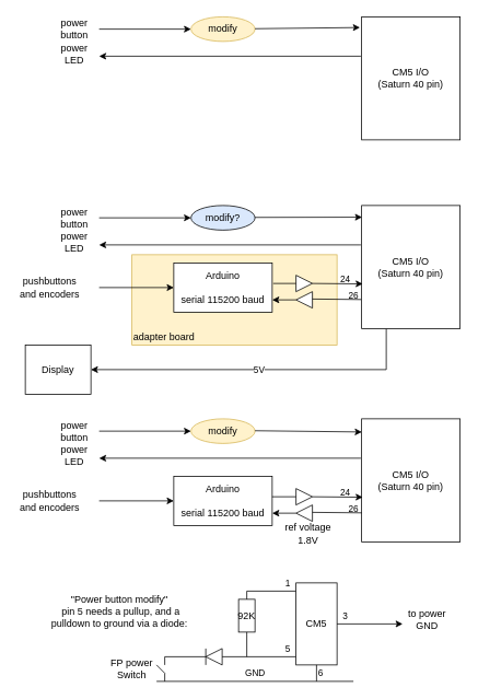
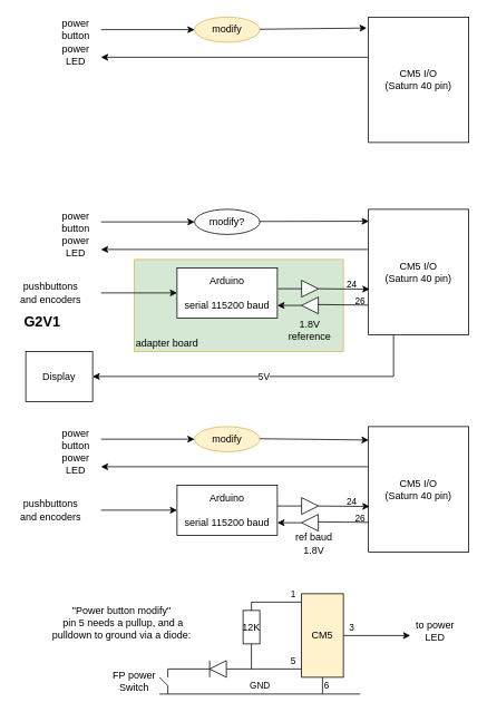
- <mxCell id="12" value="modify?" style="ellipse;whiteSpace=wrap;html=1;fillColor=#dae8fc;" parent="1" vertex="1"><mxGeometry x="232" y="250" width="78" height="30" as="geometry" /></mxCell>
+ <mxCell id="12" value="modify?" style="ellipse;whiteSpace=wrap;html=1;" parent="1" vertex="1"><mxGeometry x="232" y="250" width="78" height="30" as="geometry" /></mxCell>
+ <mxCell id="18" value="G2V1" style="text;html=1;strokeColor=none;fillColor=none;align=center;verticalAlign=middle;whiteSpace=wrap;rounded=0;fontSize=17;fontStyle=1" parent="1" vertex="1"><mxGeometry x="20" y="370" width="60" height="30" as="geometry" /></mxCell>
+ <mxCell id="28" value="1.8V reference" style="text;html=1;strokeColor=none;fillColor=none;align=center;verticalAlign=middle;whiteSpace=wrap;rounded=0;" parent="1" vertex="1"><mxGeometry x="340" y="380" width="60" height="30" as="geometry" /></mxCell>
- <mxCell id="2" value="adapter board" style="rounded=0;whiteSpace=wrap;html=1;align=left;verticalAlign=bottom;fillColor=#fff2cc;strokeColor=#d6b656;" parent="1" vertex="1"><mxGeometry x="160" y="310" width="250" height="110" as="geometry" /></mxCell>
+ <mxCell id="2" value="adapter board" style="rounded=0;whiteSpace=wrap;html=1;align=left;verticalAlign=bottom;fillColor=#d5e8d4;strokeColor=#d6b656;" parent="1" vertex="1"><mxGeometry x="160" y="310" width="250" height="110" as="geometry" /></mxCell>
- <mxCell id="61" value="ref voltage 1.8V" style="text;html=1;strokeColor=none;fillColor=none;align=center;verticalAlign=middle;whiteSpace=wrap;rounded=0;" vertex="1" parent="1"><mxGeometry x="340" y="635" width="70" height="30" as="geometry" /></mxCell>
+ <mxCell id="61" value="ref baud 1.8V" style="text;html=1;strokeColor=none;fillColor=none;align=center;verticalAlign=middle;whiteSpace=wrap;rounded=0;" vertex="1" parent="1"><mxGeometry x="340" y="635" width="70" height="30" as="geometry" /></mxCell>
- <mxCell id="47" value="92K" style="rounded=0;whiteSpace=wrap;html=1;" parent="1" vertex="1"><mxGeometry x="290" y="730" width="20" height="40" as="geometry" /></mxCell>
+ <mxCell id="47" value="12K" style="rounded=0;whiteSpace=wrap;html=1;" parent="1" vertex="1"><mxGeometry x="290" y="730" width="20" height="40" as="geometry" /></mxCell>
- <mxCell id="60" value="to power GND" style="text;html=1;strokeColor=none;fillColor=none;align=center;verticalAlign=middle;whiteSpace=wrap;rounded=0;" vertex="1" parent="1"><mxGeometry x="490" y="740" width="60" height="30" as="geometry" /></mxCell>
+ <mxCell id="60" value="to power LED" style="text;html=1;strokeColor=none;fillColor=none;align=center;verticalAlign=middle;whiteSpace=wrap;rounded=0;" vertex="1" parent="1"><mxGeometry x="490" y="740" width="60" height="30" as="geometry" /></mxCell>
- <mxCell id="55" value="CM5" style="rounded=0;whiteSpace=wrap;html=1;" parent="1" vertex="1"><mxGeometry x="360" y="710" width="50" height="100" as="geometry" /></mxCell>
+ <mxCell id="55" value="CM5" style="rounded=0;whiteSpace=wrap;html=1;fillColor=#fff2cc;" parent="1" vertex="1"><mxGeometry x="360" y="710" width="50" height="100" as="geometry" /></mxCell>
